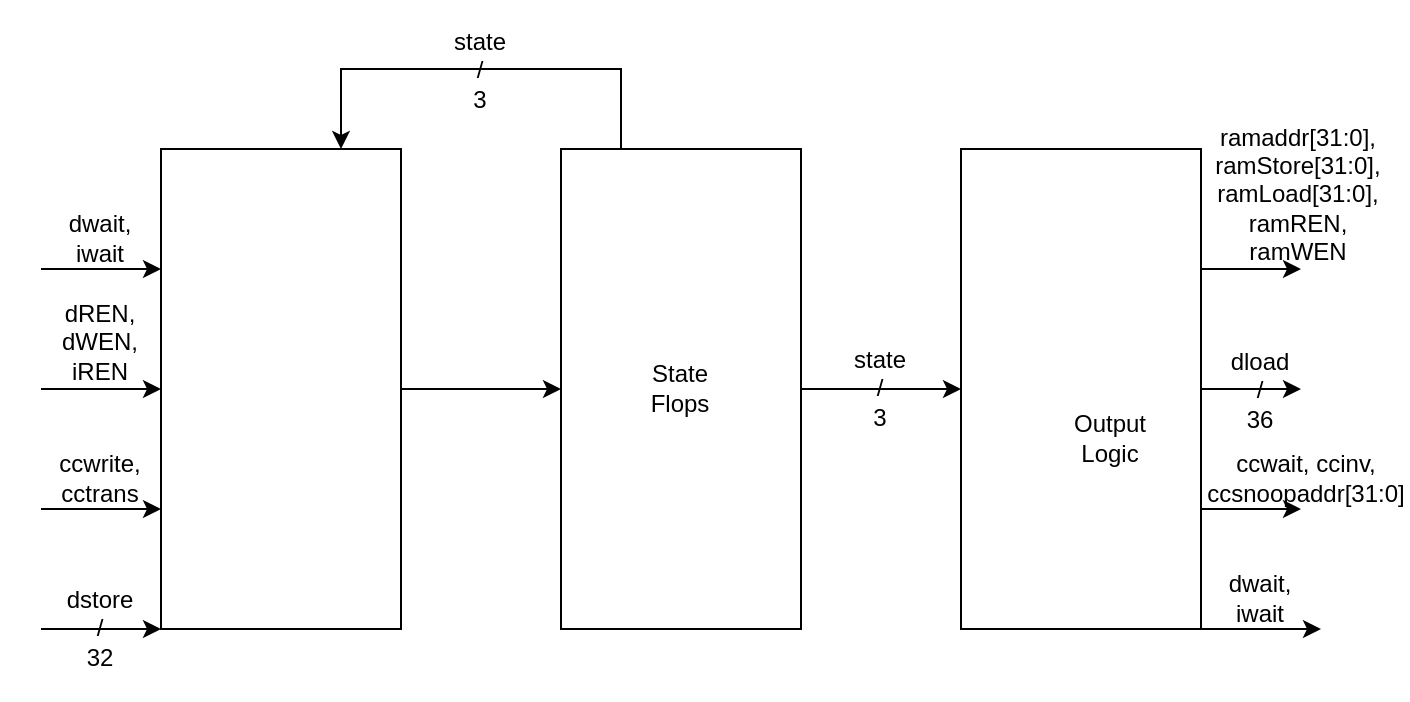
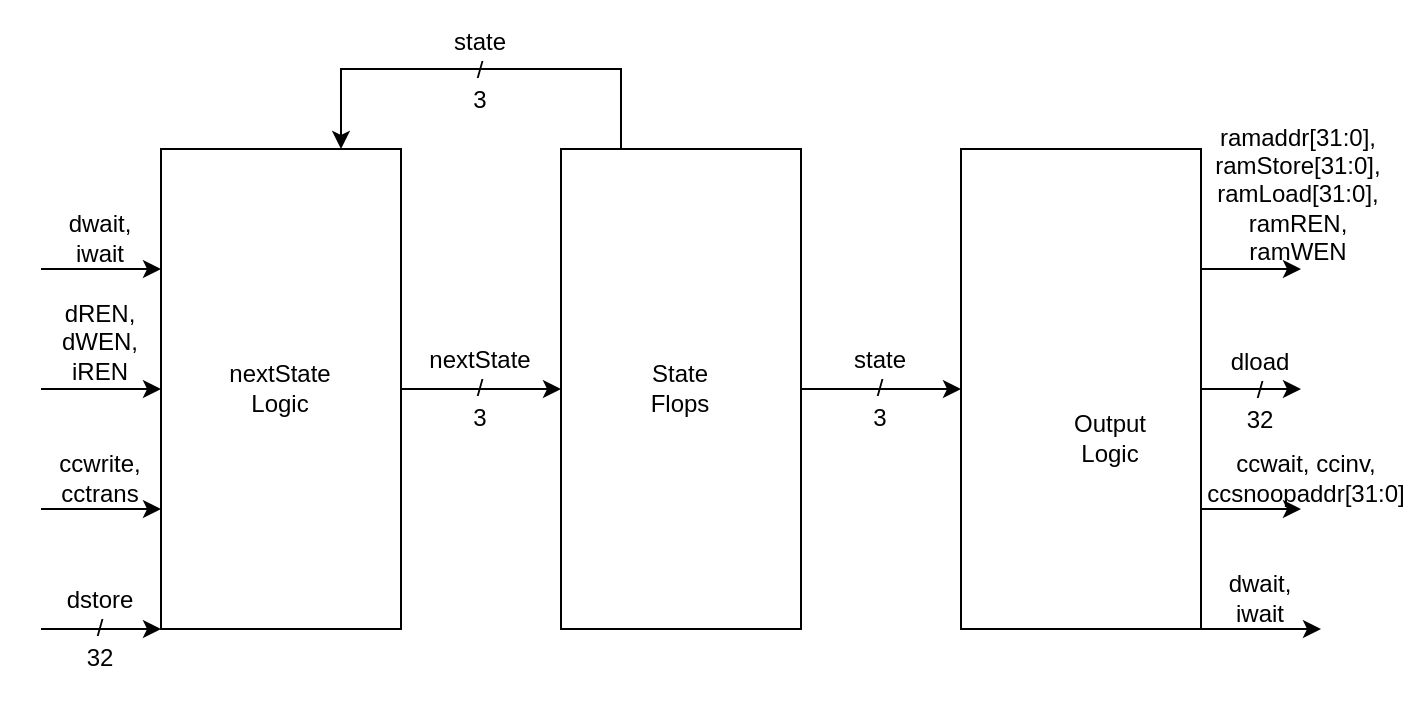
+ <mxCell id="5" value="nextState Logic" style="text;html=1;strokeColor=none;fillColor=none;align=center;verticalAlign=middle;whiteSpace=wrap;rounded=0;" vertex="1" parent="1"><mxGeometry x="110" y="179" width="60" height="30" as="geometry" /></mxCell>
+ <mxCell id="9" value="nextState&lt;br&gt;/&lt;br&gt;3" style="text;html=1;strokeColor=none;fillColor=none;align=center;verticalAlign=middle;whiteSpace=wrap;rounded=0;" vertex="1" parent="1"><mxGeometry x="210" y="179" width="60" height="30" as="geometry" /></mxCell>
- <mxCell id="23" value="dload&lt;br&gt;/&lt;br&gt;36" style="text;html=1;strokeColor=none;fillColor=none;align=center;verticalAlign=middle;whiteSpace=wrap;rounded=0;" vertex="1" parent="1"><mxGeometry x="600" y="180" width="60" height="30" as="geometry" /></mxCell>
+ <mxCell id="23" value="dload&lt;br&gt;/&lt;br&gt;32" style="text;html=1;strokeColor=none;fillColor=none;align=center;verticalAlign=middle;whiteSpace=wrap;rounded=0;" vertex="1" parent="1"><mxGeometry x="600" y="180" width="60" height="30" as="geometry" /></mxCell>
